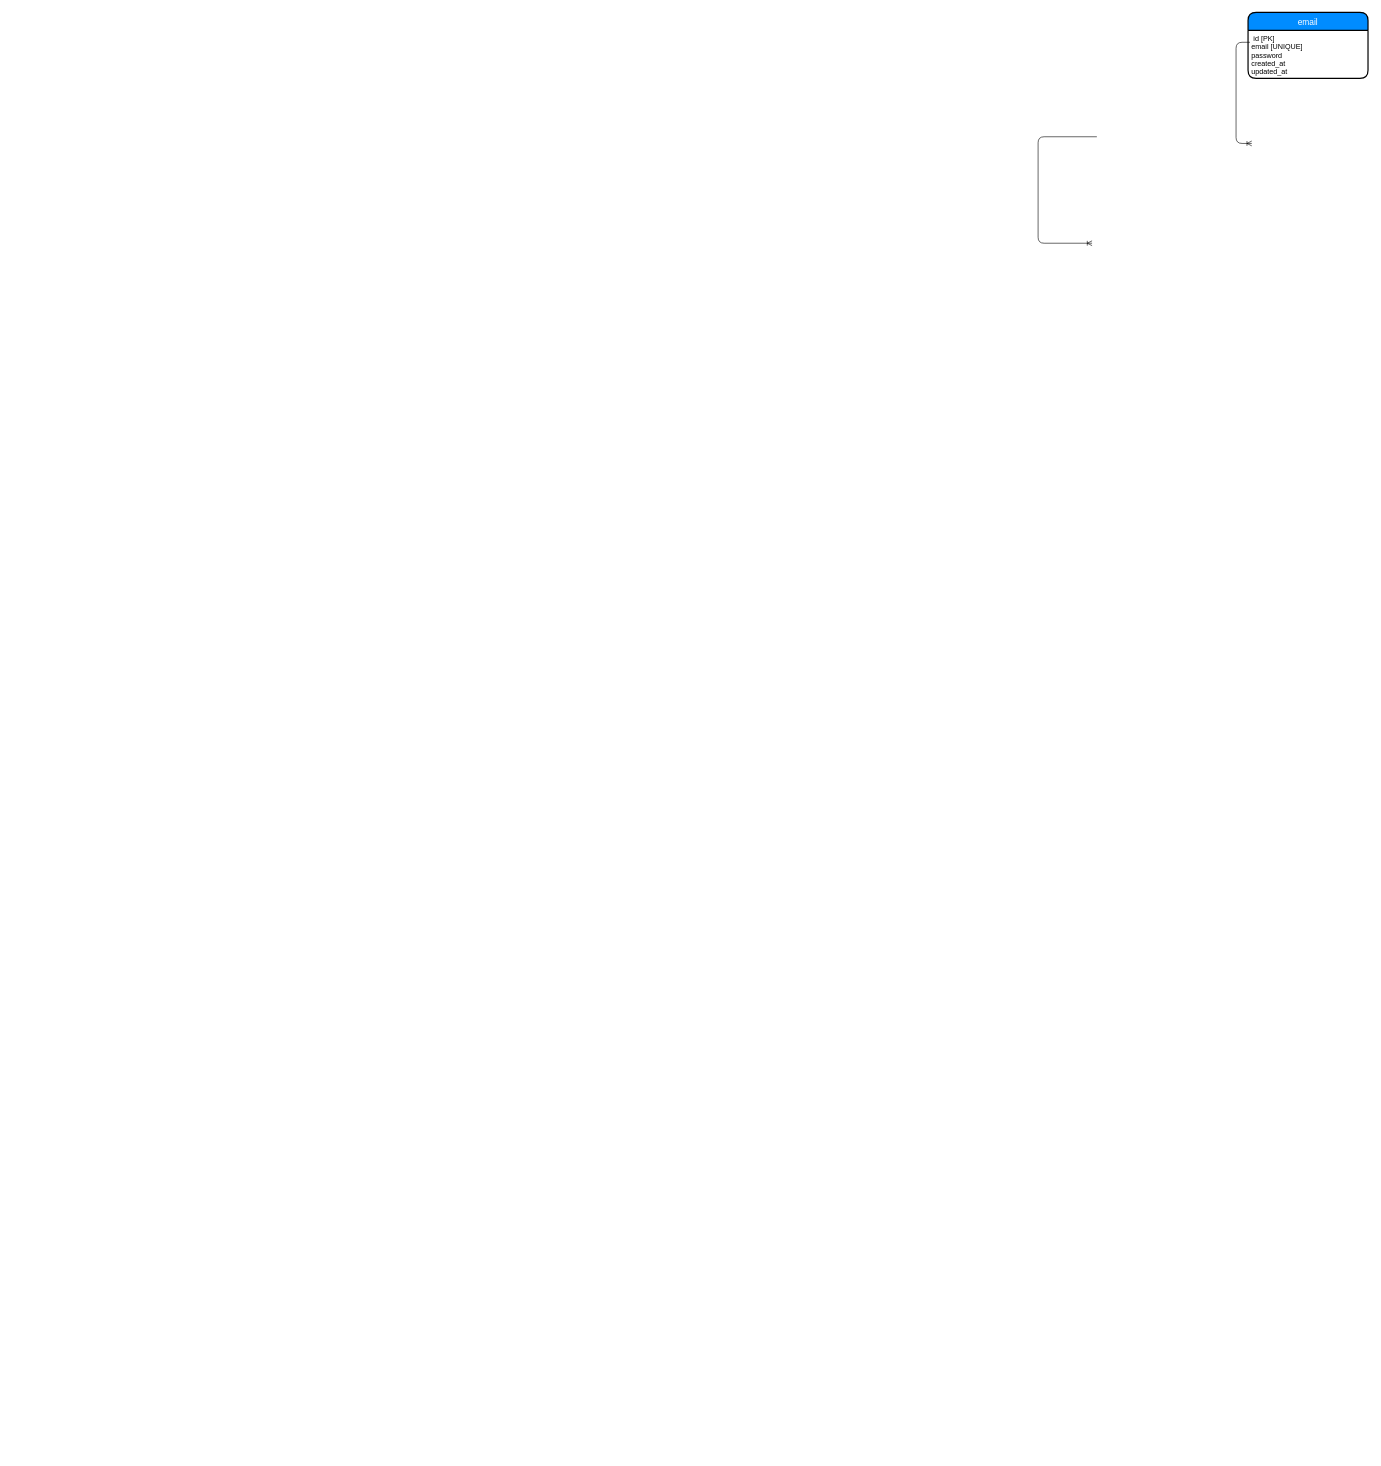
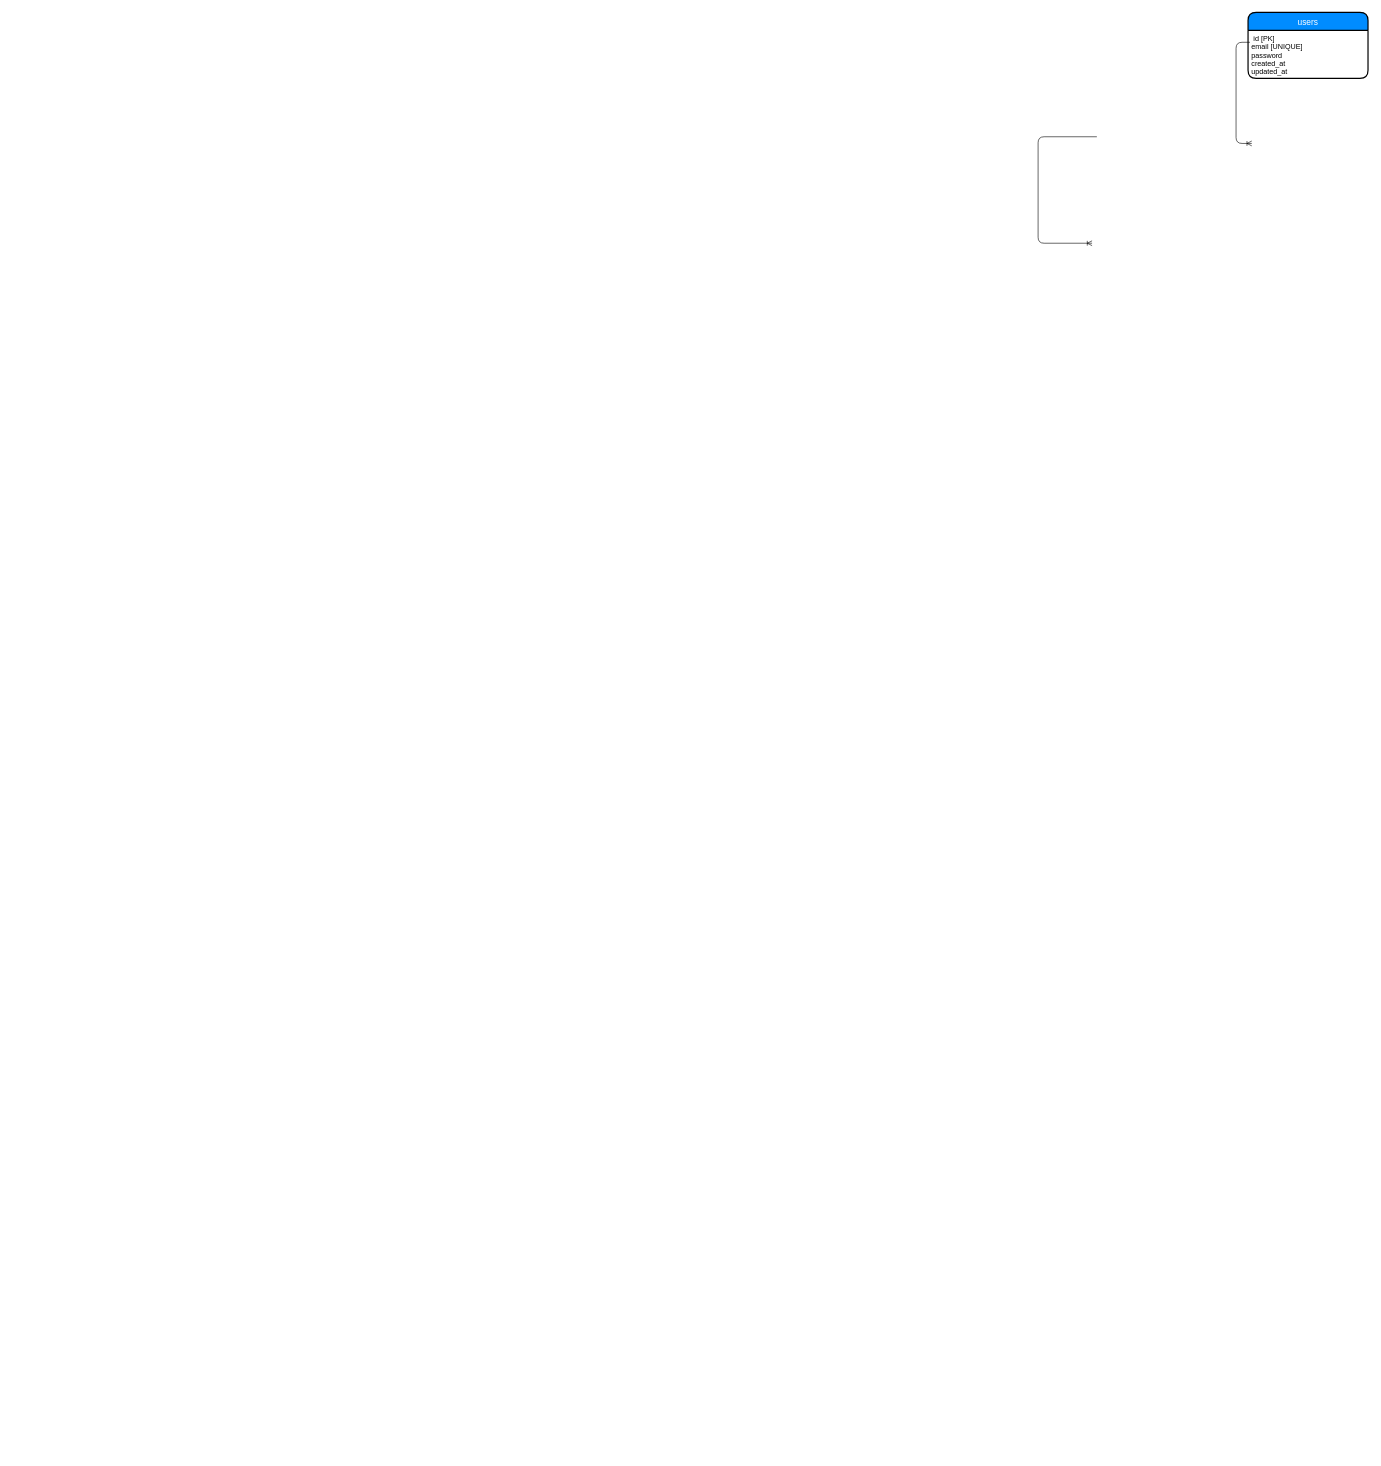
- <mxCell id="3" value="email" style="swimlane;childLayout=stackLayout;horizontal=1;startSize=30;horizontalStack=0;fillColor=#008cff;fontColor=#FFFFFF;rounded=1;fontSize=14;fontStyle=0;strokeWidth=2;resizeParent=0;resizeLast=1;shadow=0;dashed=0;align=center;" parent="1" vertex="1"><mxGeometry x="2080" y="20" width="200" height="110" as="geometry" /></mxCell>
+ <mxCell id="3" value="users" style="swimlane;childLayout=stackLayout;horizontal=1;startSize=30;horizontalStack=0;fillColor=#008cff;fontColor=#FFFFFF;rounded=1;fontSize=14;fontStyle=0;strokeWidth=2;resizeParent=0;resizeLast=1;shadow=0;dashed=0;align=center;" parent="1" vertex="1"><mxGeometry x="2080" y="20" width="200" height="110" as="geometry" /></mxCell>
